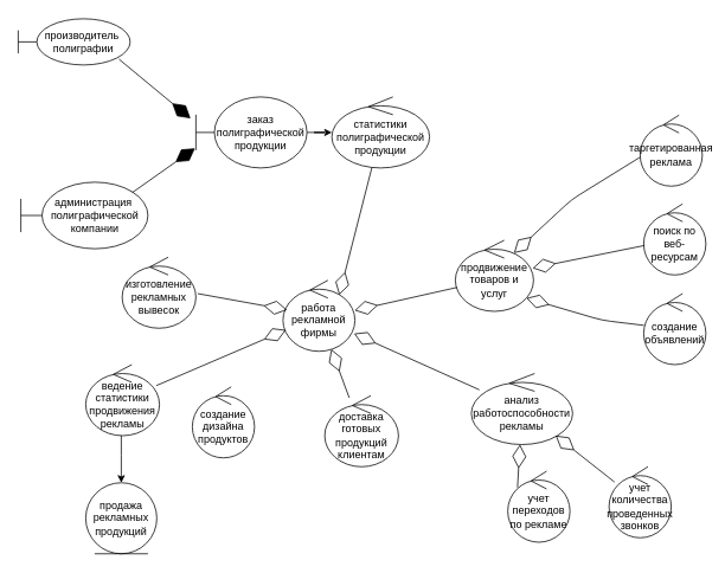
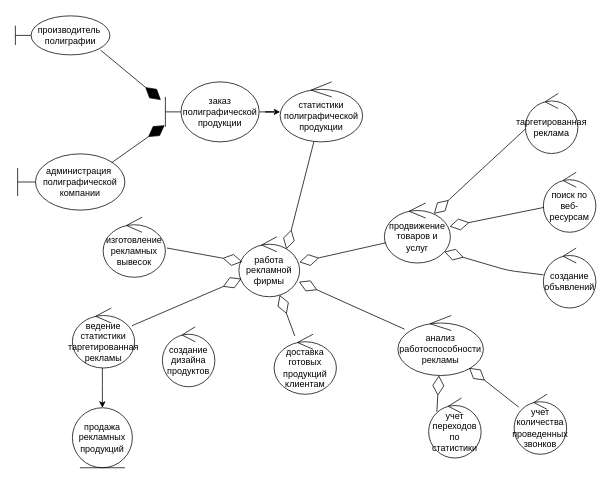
- <mxCell id="18" value="таргетированная реклама" style="ellipse;shape=umlControl;whiteSpace=wrap;html=1;" vertex="1" parent="1"><mxGeometry x="720" y="129" width="70" height="80" as="geometry" /></mxCell>
+ <mxCell id="18" value="таргетированная реклама" style="ellipse;shape=umlControl;whiteSpace=wrap;html=1;" vertex="1" parent="1"><mxGeometry x="700" y="124" width="70" height="80" as="geometry" /></mxCell>
- <mxCell id="11" value="ведение статистики продвижения рекламы" style="ellipse;shape=umlControl;whiteSpace=wrap;html=1;" vertex="1" parent="1"><mxGeometry x="96" y="410" width="83" height="80" as="geometry" /></mxCell>
+ <mxCell id="11" value="ведение статистики таргетированная рекламы" style="ellipse;shape=umlControl;whiteSpace=wrap;html=1;" vertex="1" parent="1"><mxGeometry x="96" y="410" width="83" height="80" as="geometry" /></mxCell>
- <mxCell id="16" value="учет переходов по рекламе" style="ellipse;shape=umlControl;whiteSpace=wrap;html=1;" vertex="1" parent="1"><mxGeometry x="571" y="530" width="70" height="80" as="geometry" /></mxCell>
+ <mxCell id="16" value="учет переходов по статистики" style="ellipse;shape=umlControl;whiteSpace=wrap;html=1;" vertex="1" parent="1"><mxGeometry x="571" y="530" width="70" height="80" as="geometry" /></mxCell>
